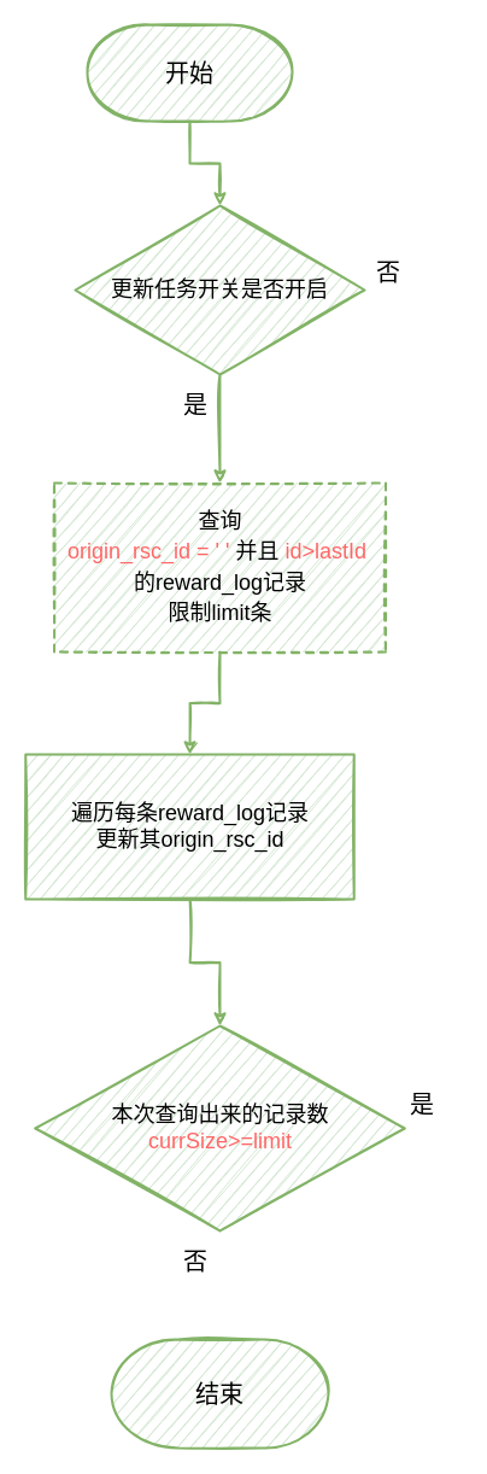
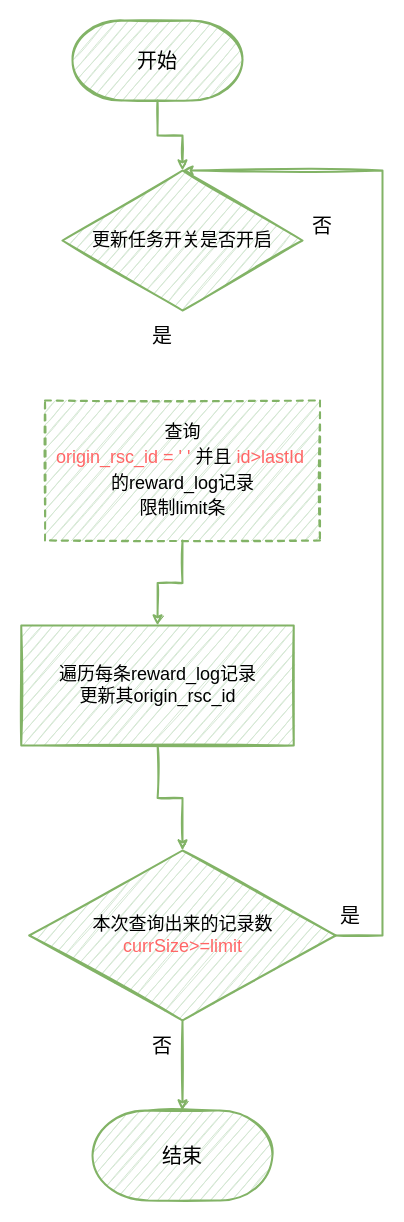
- <mxCell id="5" value="" style="edgeStyle=orthogonalEdgeStyle;rounded=0;orthogonalLoop=1;jettySize=auto;html=1;fillColor=#d5e8d4;strokeColor=#82b366;strokeWidth=2;sketch=1;" edge="1" parent="1" source="6" target="8"><mxGeometry relative="1" as="geometry" /></mxCell>
+ <mxCell id="12" style="edgeStyle=orthogonalEdgeStyle;rounded=0;sketch=1;orthogonalLoop=1;jettySize=auto;html=1;exitX=1;exitY=0.5;exitDx=0;exitDy=0;strokeWidth=2;fontSize=20;fontColor=#FF6666;fillColor=#d5e8d4;strokeColor=#82b366;entryX=0.5;entryY=0;entryDx=0;entryDy=0;" edge="1" parent="1" source="13" target="6"><mxGeometry relative="1" as="geometry"><Array as="points"><mxPoint x="382" y="935" /><mxPoint x="382" y="170" /></Array></mxGeometry></mxCell>
+ <mxCell id="11" style="edgeStyle=orthogonalEdgeStyle;rounded=0;orthogonalLoop=1;jettySize=auto;html=1;exitX=0.5;exitY=1;exitDx=0;exitDy=0;fontSize=18;strokeWidth=2;fillColor=#d5e8d4;strokeColor=#82b366;sketch=1;" edge="1" parent="1" source="13" target="2"><mxGeometry relative="1" as="geometry" /></mxCell>
